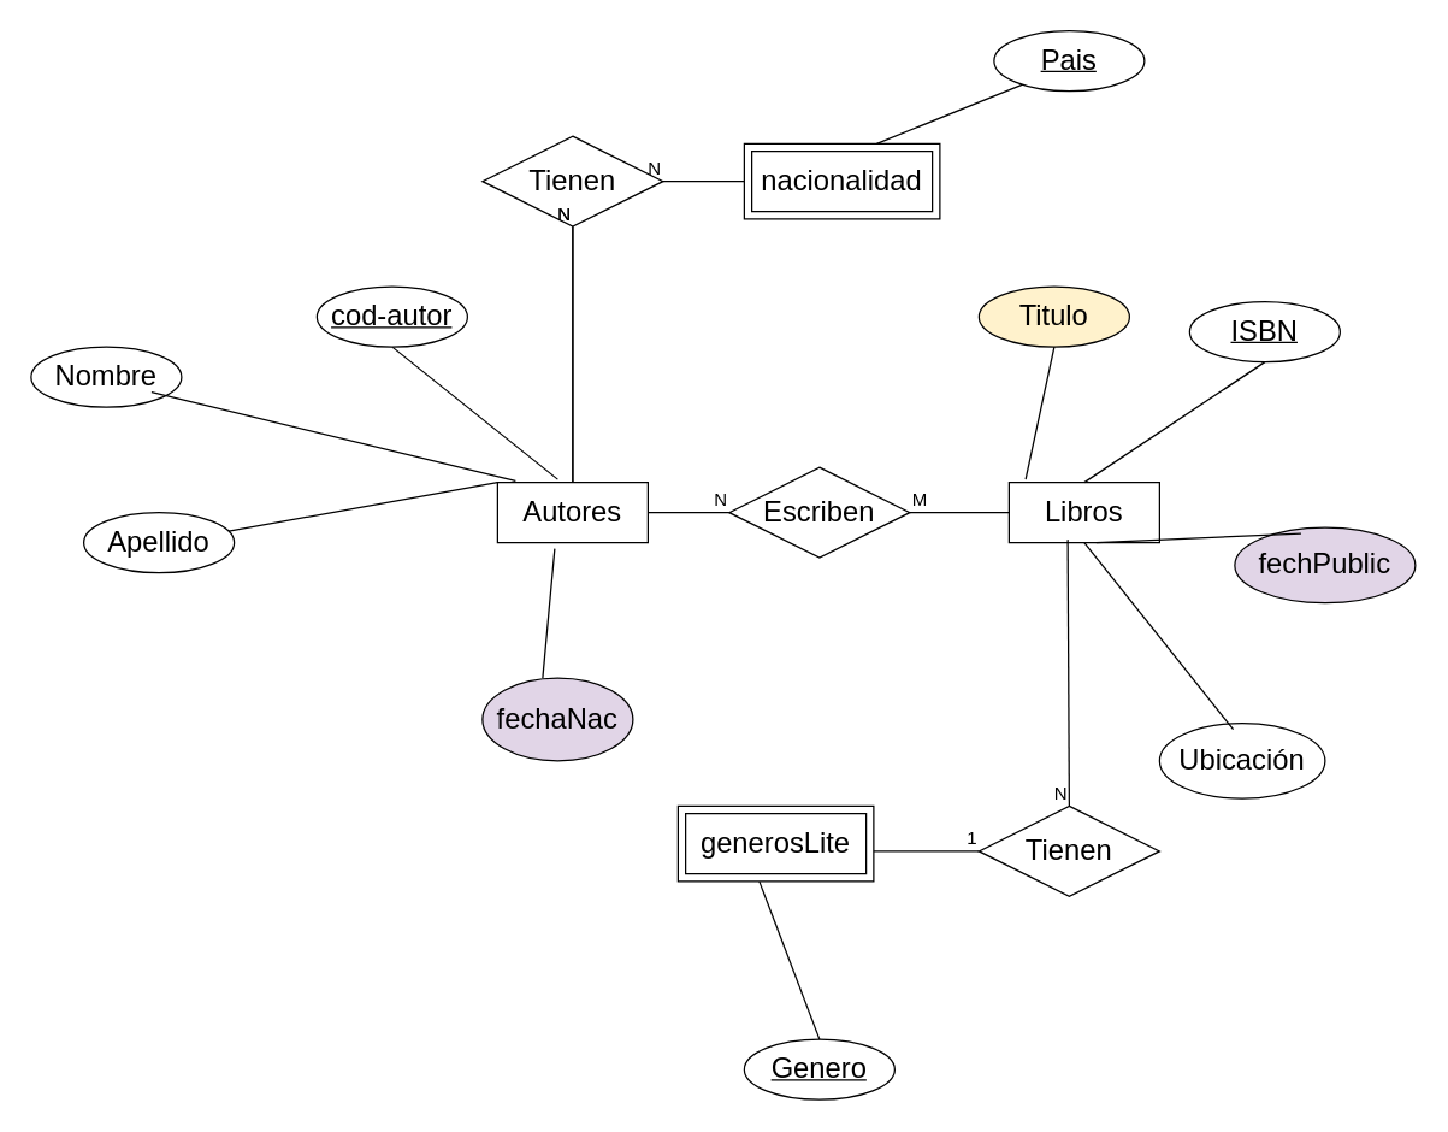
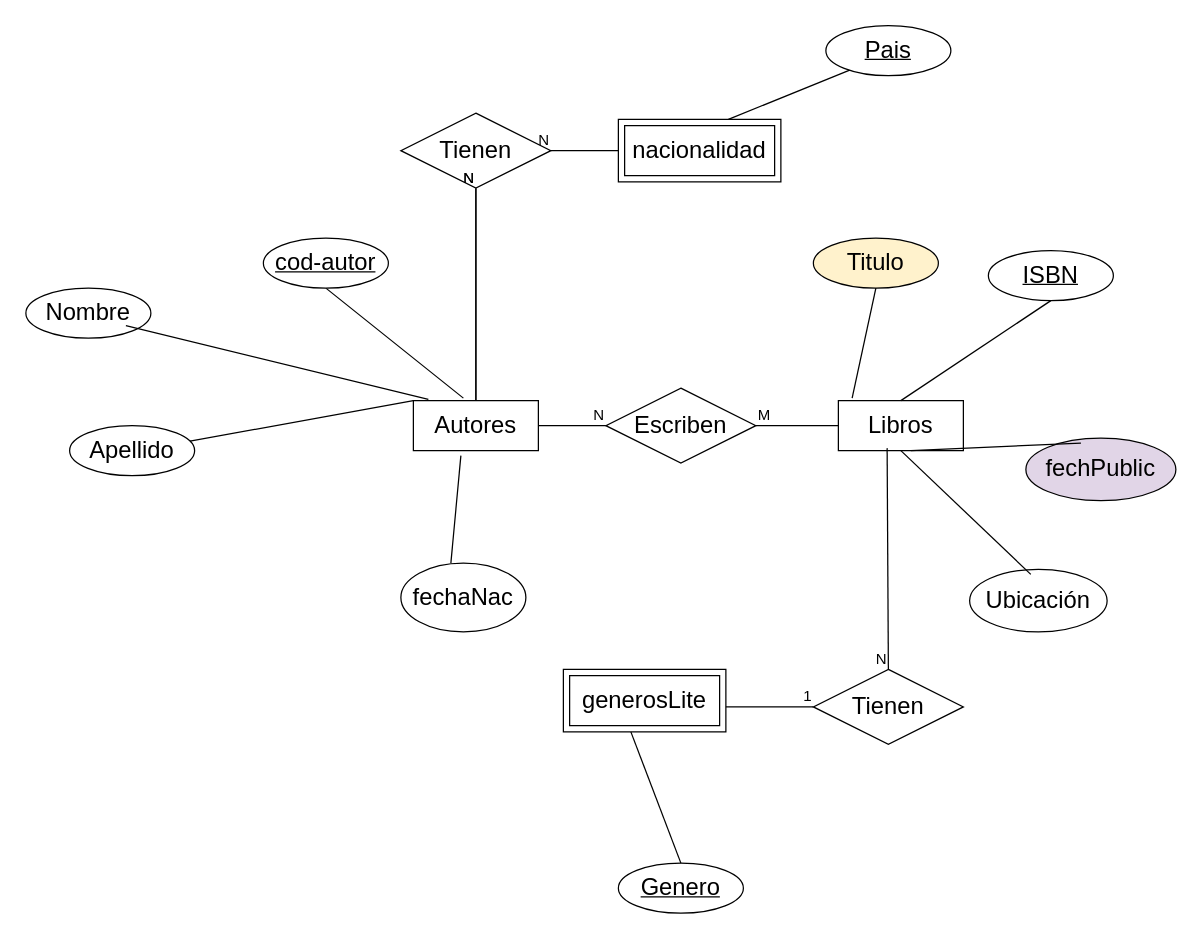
- <mxCell id="4" value="&lt;span style=&quot;font-size: 19px;&quot;&gt;fechaNac&lt;/span&gt;" style="ellipse;whiteSpace=wrap;html=1;align=center;fillColor=#e1d5e7;" vertex="1" parent="1"><mxGeometry x="320" y="450" width="100" height="55" as="geometry" /></mxCell>
+ <mxCell id="4" value="&lt;span style=&quot;font-size: 19px;&quot;&gt;fechaNac&lt;/span&gt;" style="ellipse;whiteSpace=wrap;html=1;align=center;" vertex="1" parent="1"><mxGeometry x="320" y="450" width="100" height="55" as="geometry" /></mxCell>
- <mxCell id="19" value="Ubicación" style="ellipse;whiteSpace=wrap;html=1;align=center;fontSize=19;" vertex="1" parent="1"><mxGeometry x="770" y="480" width="110" height="50" as="geometry" /></mxCell>
+ <mxCell id="19" value="Ubicación" style="ellipse;whiteSpace=wrap;html=1;align=center;fontSize=19;" vertex="1" parent="1"><mxGeometry x="775" y="455" width="110" height="50" as="geometry" /></mxCell>
